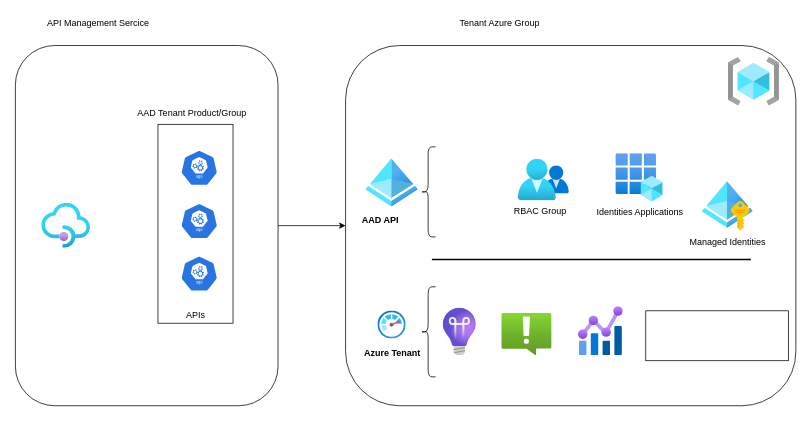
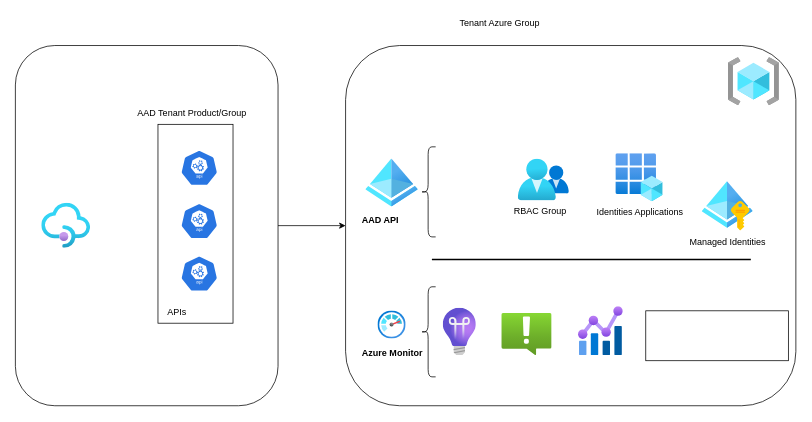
- <mxCell id="14" value="API Management Sercice" style="text;html=1;align=center;verticalAlign=middle;resizable=0;points=[];autosize=1;strokeColor=none;fillColor=none;" vertex="1" parent="1"><mxGeometry x="55" y="20" width="150" height="20" as="geometry" /></mxCell>
- <mxCell id="18" value="APIs" style="text;html=1;align=center;verticalAlign=middle;resizable=0;points=[];autosize=1;strokeColor=none;fillColor=none;" vertex="1" parent="1"><mxGeometry x="240" y="410" width="40" height="20" as="geometry" /></mxCell>
+ <mxCell id="18" value="APIs" style="text;html=1;align=center;verticalAlign=middle;resizable=0;points=[];autosize=1;strokeColor=none;fillColor=none;" vertex="1" parent="1"><mxGeometry x="215" y="405" width="40" height="20" as="geometry" /></mxCell>
- <mxCell id="24" value="&lt;b&gt;Azure Tenant&lt;/b&gt;" style="text;html=1;align=center;verticalAlign=middle;resizable=0;points=[];autosize=1;strokeColor=none;fillColor=none;" vertex="1" parent="1"><mxGeometry x="471.75" y="460" width="100" height="20" as="geometry" /></mxCell>
+ <mxCell id="24" value="&lt;b&gt;Azure Monitor&lt;/b&gt;" style="text;html=1;align=center;verticalAlign=middle;resizable=0;points=[];autosize=1;strokeColor=none;fillColor=none;" vertex="1" parent="1"><mxGeometry x="471.75" y="460" width="100" height="20" as="geometry" /></mxCell>
